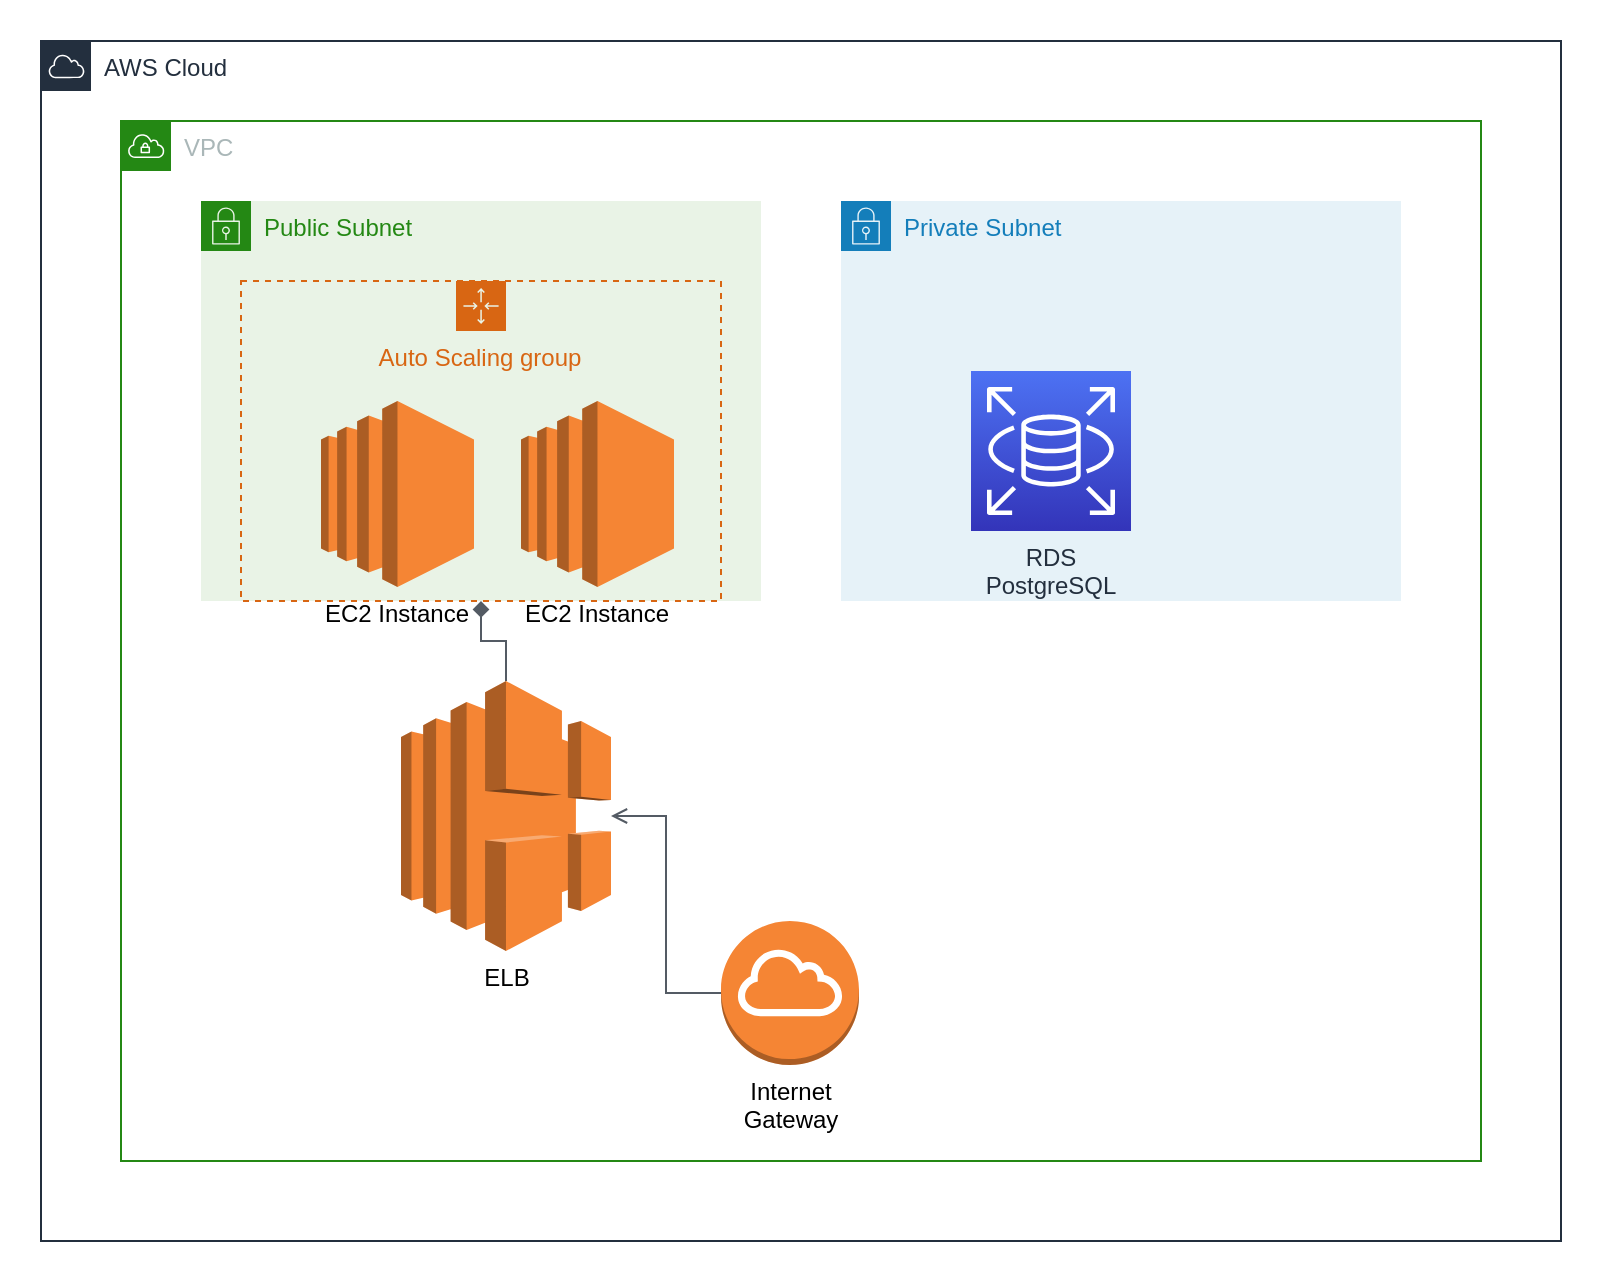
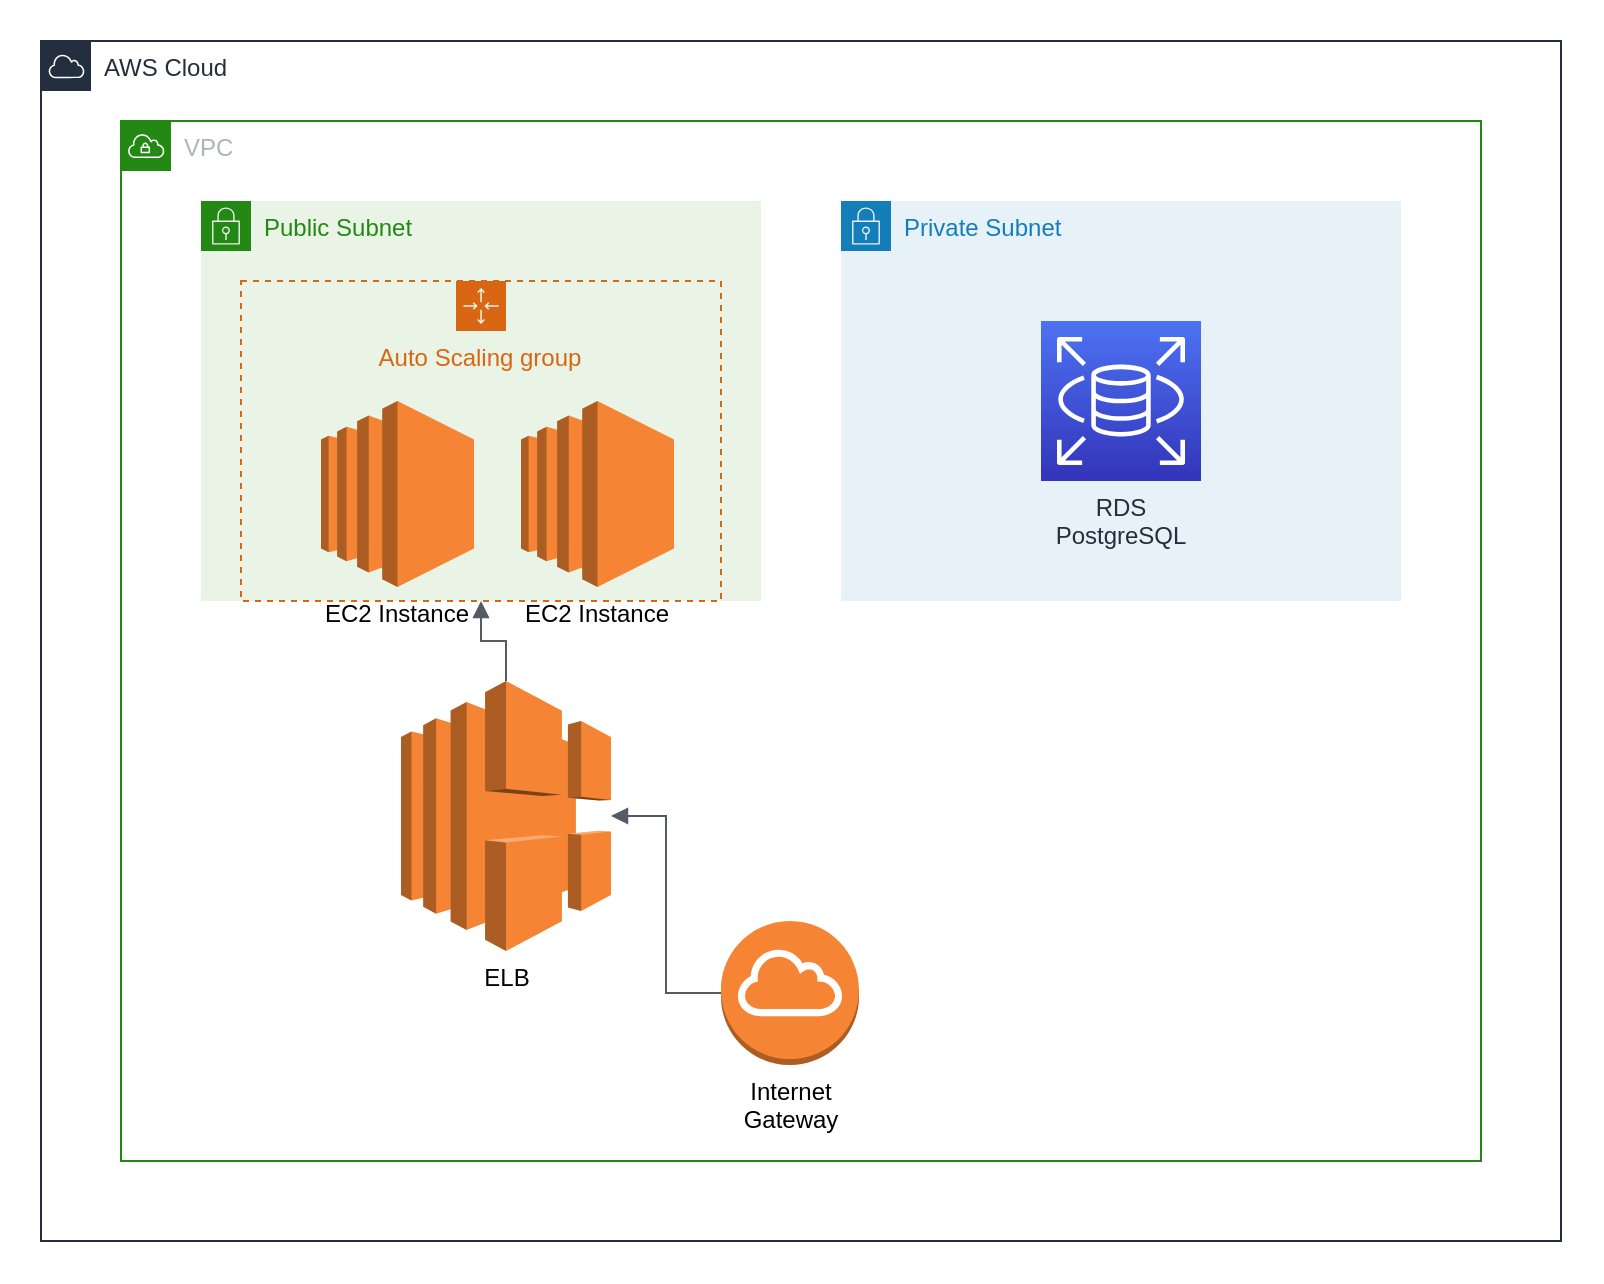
- <mxCell id="6" value="RDS&#10;PostgreSQL" style="sketch=0;points=[[0,0,0],[0.25,0,0],[0.5,0,0],[0.75,0,0],[1,0,0],[0,1,0],[0.25,1,0],[0.5,1,0],[0.75,1,0],[1,1,0],[0,0.25,0],[0,0.5,0],[0,0.75,0],[1,0.25,0],[1,0.5,0],[1,0.75,0]];outlineConnect=0;fontColor=#232F3E;gradientColor=#4D72F3;gradientDirection=north;fillColor=#3334B9;strokeColor=#ffffff;dashed=0;verticalLabelPosition=bottom;verticalAlign=top;align=center;html=1;fontSize=12;fontStyle=0;aspect=fixed;shape=mxgraph.aws4.resourceIcon;resIcon=mxgraph.aws4.rds;" vertex="1" parent="5"><mxGeometry x="65" y="85" width="80" height="80" as="geometry" /></mxCell>
+ <mxCell id="6" value="RDS&#10;PostgreSQL" style="sketch=0;points=[[0,0,0],[0.25,0,0],[0.5,0,0],[0.75,0,0],[1,0,0],[0,1,0],[0.25,1,0],[0.5,1,0],[0.75,1,0],[1,1,0],[0,0.25,0],[0,0.5,0],[0,0.75,0],[1,0.25,0],[1,0.5,0],[1,0.75,0]];outlineConnect=0;fontColor=#232F3E;gradientColor=#4D72F3;gradientDirection=north;fillColor=#3334B9;strokeColor=#ffffff;dashed=0;verticalLabelPosition=bottom;verticalAlign=top;align=center;html=1;fontSize=12;fontStyle=0;aspect=fixed;shape=mxgraph.aws4.resourceIcon;resIcon=mxgraph.aws4.rds;" vertex="1" parent="5"><mxGeometry x="100" y="60" width="80" height="80" as="geometry" /></mxCell>
- <mxCell id="12" value="" style="edgeStyle=orthogonalEdgeStyle;html=1;endArrow=diamond;elbow=vertical;startArrow=none;endFill=1;strokeColor=#545B64;rounded=0;" edge="1" parent="3" source="10" target="7"><mxGeometry width="100" relative="1" as="geometry"><mxPoint x="270" y="340" as="sourcePoint" /><mxPoint x="370" y="340" as="targetPoint" /></mxGeometry></mxCell>
+ <mxCell id="12" value="" style="edgeStyle=orthogonalEdgeStyle;html=1;endArrow=block;elbow=vertical;startArrow=none;endFill=1;strokeColor=#545B64;rounded=0;" edge="1" parent="3" source="10" target="7"><mxGeometry width="100" relative="1" as="geometry"><mxPoint x="270" y="340" as="sourcePoint" /><mxPoint x="370" y="340" as="targetPoint" /></mxGeometry></mxCell>
- <mxCell id="13" value="" style="edgeStyle=orthogonalEdgeStyle;html=1;endArrow=open;elbow=vertical;startArrow=none;endFill=1;strokeColor=#545B64;rounded=0;" edge="1" parent="3" source="11" target="10"><mxGeometry width="100" relative="1" as="geometry"><mxPoint x="270" y="340" as="sourcePoint" /><mxPoint x="370" y="340" as="targetPoint" /></mxGeometry></mxCell>
+ <mxCell id="13" value="" style="edgeStyle=orthogonalEdgeStyle;html=1;endArrow=block;elbow=vertical;startArrow=none;endFill=1;strokeColor=#545B64;rounded=0;" edge="1" parent="3" source="11" target="10"><mxGeometry width="100" relative="1" as="geometry"><mxPoint x="270" y="340" as="sourcePoint" /><mxPoint x="370" y="340" as="targetPoint" /></mxGeometry></mxCell>
